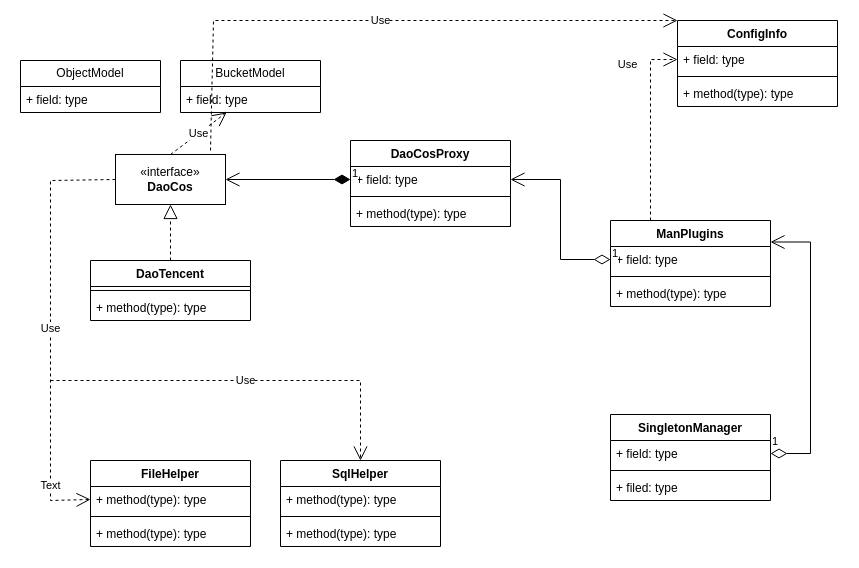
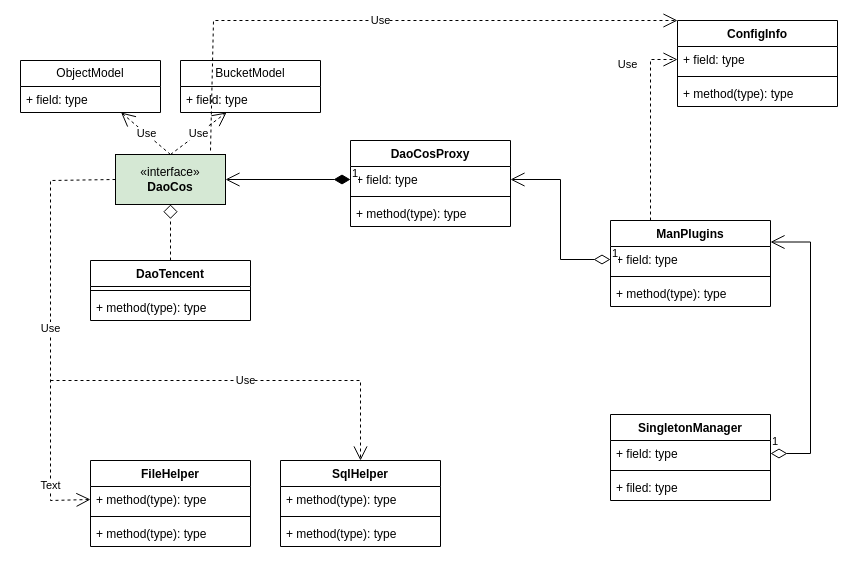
+ <mxCell id="9" value="Use" style="endArrow=open;endSize=12;dashed=1;html=1;rounded=0;exitX=0.5;exitY=0;exitDx=0;exitDy=0;" edge="1" parent="1" source="2" target="7"><mxGeometry width="160" relative="1" as="geometry"><mxPoint x="240" y="140" as="sourcePoint" /><mxPoint x="400" y="140" as="targetPoint" /></mxGeometry></mxCell>
- <mxCell id="2" value="«interface»&lt;br&gt;&lt;b&gt;DaoCos&lt;/b&gt;" style="html=1;whiteSpace=wrap;" vertex="1" parent="1"><mxGeometry x="115" y="154" width="110" height="50" as="geometry" /></mxCell>
+ <mxCell id="2" value="«interface»&lt;br&gt;&lt;b&gt;DaoCos&lt;/b&gt;" style="html=1;whiteSpace=wrap;fillColor=#d5e8d4;" vertex="1" parent="1"><mxGeometry x="115" y="154" width="110" height="50" as="geometry" /></mxCell>
- <mxCell id="6" value="" style="endArrow=block;dashed=1;endFill=0;endSize=12;html=1;rounded=0;entryX=0.5;entryY=1;entryDx=0;entryDy=0;exitX=0.5;exitY=0;exitDx=0;exitDy=0;" edge="1" parent="1" source="3" target="2"><mxGeometry width="160" relative="1" as="geometry"><mxPoint x="130" y="410" as="sourcePoint" /><mxPoint x="-10" y="410" as="targetPoint" /></mxGeometry></mxCell>
+ <mxCell id="6" value="" style="endArrow=diamond;dashed=1;endFill=0;endSize=12;html=1;rounded=0;entryX=0.5;entryY=1;entryDx=0;entryDy=0;exitX=0.5;exitY=0;exitDx=0;exitDy=0;" edge="1" parent="1" source="3" target="2"><mxGeometry width="160" relative="1" as="geometry"><mxPoint x="130" y="410" as="sourcePoint" /><mxPoint x="-10" y="410" as="targetPoint" /></mxGeometry></mxCell>
